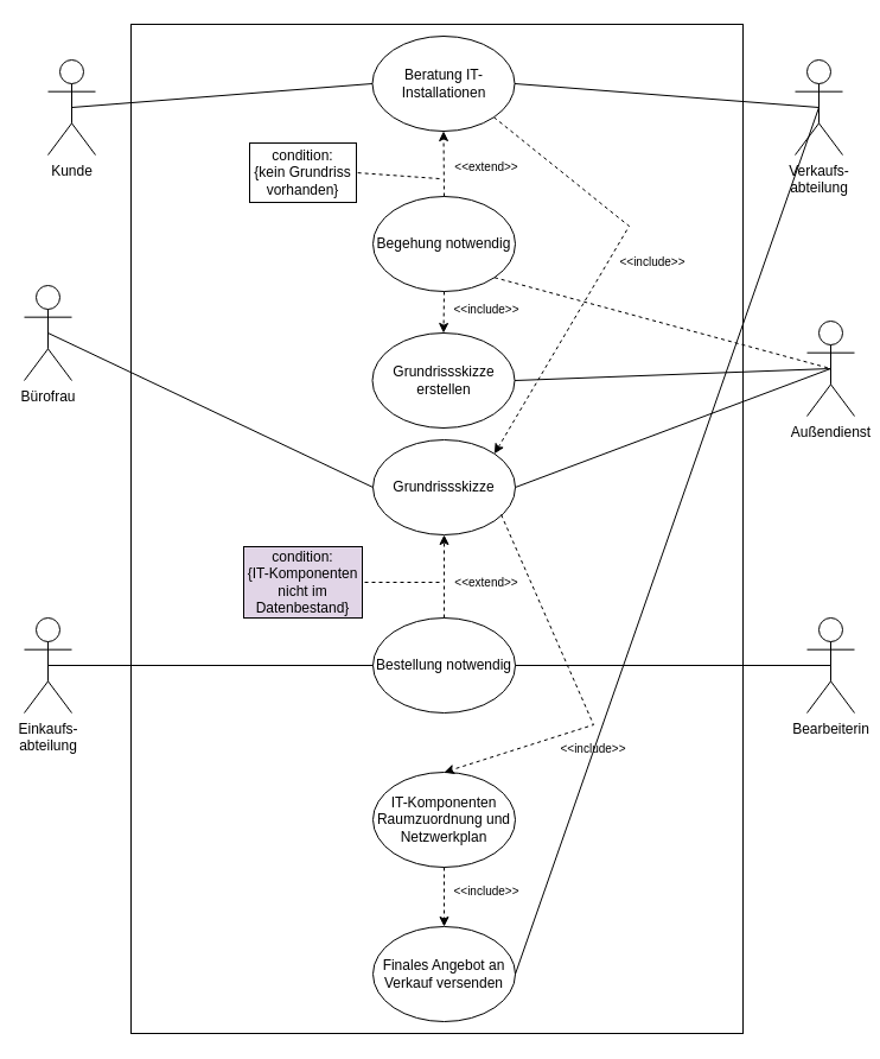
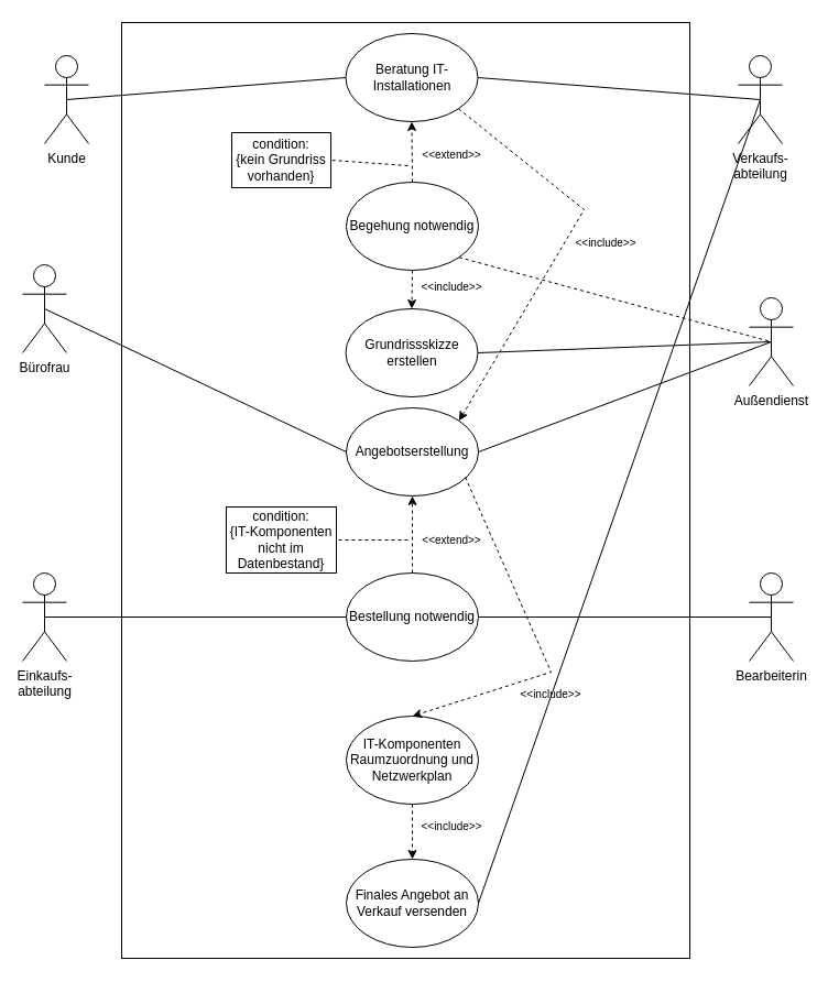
- <mxCell id="20" value="Grundrissskizze" style="ellipse;whiteSpace=wrap;html=1;" parent="1" vertex="1"><mxGeometry x="314" y="370" width="120" height="80" as="geometry" /></mxCell>
+ <mxCell id="20" value="Angebotserstellung" style="ellipse;whiteSpace=wrap;html=1;" parent="1" vertex="1"><mxGeometry x="314" y="370" width="120" height="80" as="geometry" /></mxCell>
- <mxCell id="24" value="&lt;span&gt;condition:&lt;br&gt;{IT-Komponenten nicht im Datenbestand}&lt;br&gt;&lt;/span&gt;" style="rounded=0;whiteSpace=wrap;html=1;strokeWidth=1;fillColor=#e1d5e7;" parent="1" vertex="1"><mxGeometry x="205" y="460" width="100" height="60" as="geometry" /></mxCell>
+ <mxCell id="24" value="&lt;span&gt;condition:&lt;br&gt;{IT-Komponenten nicht im Datenbestand}&lt;br&gt;&lt;/span&gt;" style="rounded=0;whiteSpace=wrap;html=1;strokeWidth=1;" parent="1" vertex="1"><mxGeometry x="205" y="460" width="100" height="60" as="geometry" /></mxCell>
